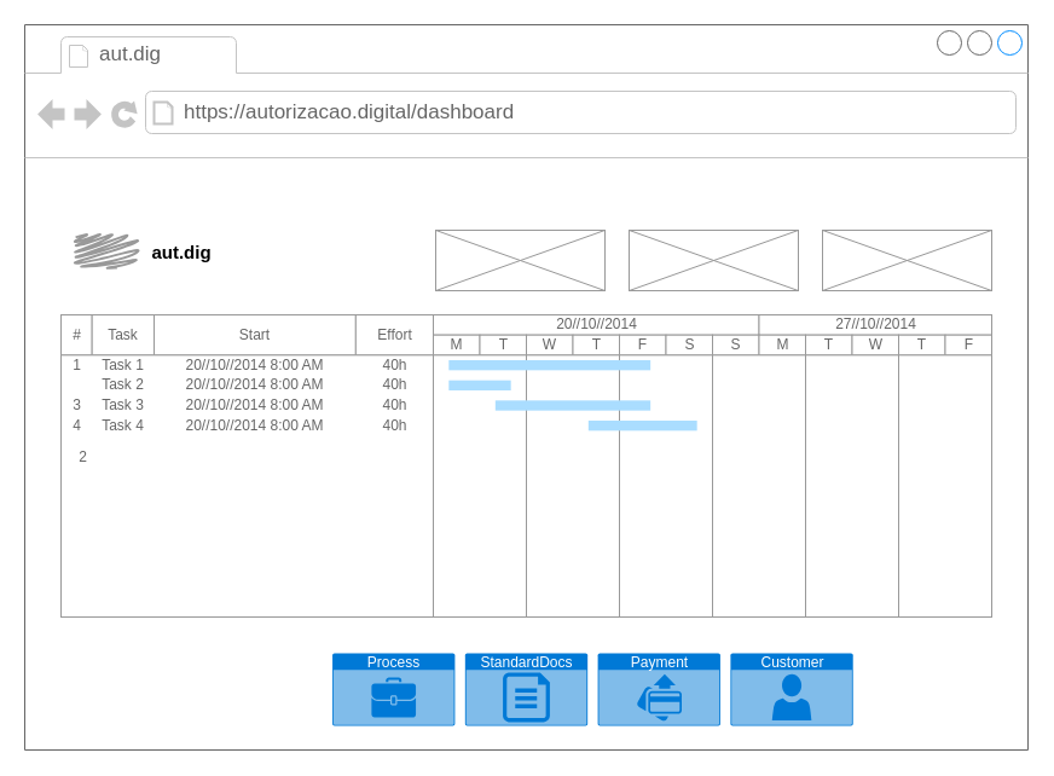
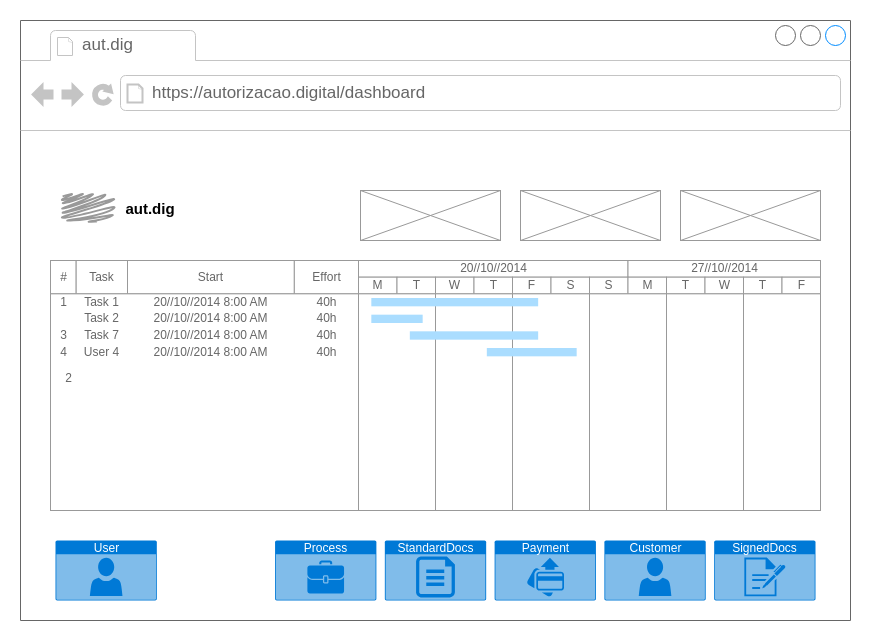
- <mxCell id="47" value="Task 3" style="strokeWidth=1;shadow=0;dashed=0;align=center;html=1;shape=mxgraph.mockup.graphics.anchor;fontColor=#666666;" parent="12" vertex="1"><mxGeometry x="25.667" y="66.667" width="51.333" height="16.667" as="geometry" /></mxCell>
+ <mxCell id="47" value="Task 7" style="strokeWidth=1;shadow=0;dashed=0;align=center;html=1;shape=mxgraph.mockup.graphics.anchor;fontColor=#666666;" parent="12" vertex="1"><mxGeometry x="25.667" y="66.667" width="51.333" height="16.667" as="geometry" /></mxCell>
- <mxCell id="51" value="Task 4" style="strokeWidth=1;shadow=0;dashed=0;align=center;html=1;shape=mxgraph.mockup.graphics.anchor;fontColor=#666666;" parent="12" vertex="1"><mxGeometry x="25.667" y="83.333" width="51.333" height="16.667" as="geometry" /></mxCell>
+ <mxCell id="51" value="User 4" style="strokeWidth=1;shadow=0;dashed=0;align=center;html=1;shape=mxgraph.mockup.graphics.anchor;fontColor=#666666;" parent="12" vertex="1"><mxGeometry x="25.667" y="83.333" width="51.333" height="16.667" as="geometry" /></mxCell>
+ <mxCell id="7" value="User" style="html=1;strokeColor=none;fillColor=#0079D6;labelPosition=center;verticalLabelPosition=middle;verticalAlign=top;align=center;fontSize=12;outlineConnect=0;spacingTop=-6;fontColor=#FFFFFF;shape=mxgraph.sitemap.profile;" parent="5" vertex="1"><mxGeometry width="101.333" height="60" as="geometry" /></mxCell>
+ <mxCell id="6" value="SignedDocs" style="html=1;strokeColor=none;fillColor=#0079D6;labelPosition=center;verticalLabelPosition=middle;verticalAlign=top;align=center;fontSize=12;outlineConnect=0;spacingTop=-6;fontColor=#FFFFFF;shape=mxgraph.sitemap.log;" parent="5" vertex="1"><mxGeometry x="658.667" width="101.333" height="60" as="geometry" /></mxCell>
